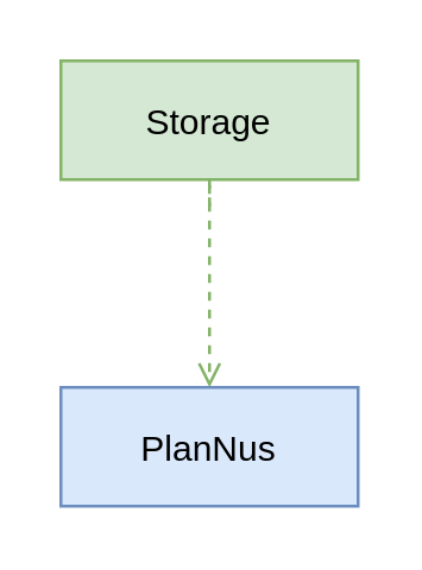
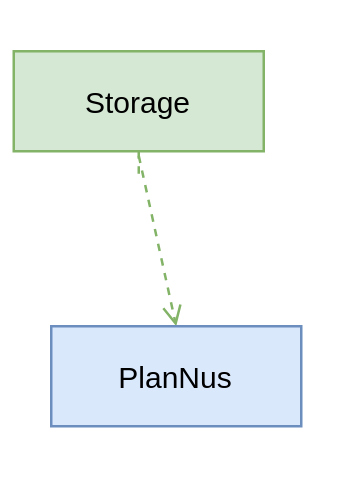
- <mxCell id="2" value="Storage" style="shape=umlLifeline;perimeter=lifelinePerimeter;container=1;collapsible=0;recursiveResize=0;rounded=0;shadow=0;strokeWidth=1;fillColor=#d5e8d4;strokeColor=#82b366;size=40;" parent="1" vertex="1"><mxGeometry x="20" y="20" width="100" height="50" as="geometry" /></mxCell>
+ <mxCell id="2" value="Storage" style="shape=umlLifeline;perimeter=lifelinePerimeter;container=1;collapsible=0;recursiveResize=0;rounded=0;shadow=0;strokeWidth=1;fillColor=#d5e8d4;strokeColor=#82b366;size=40;" parent="1" vertex="1"><mxGeometry x="5" y="20" width="100" height="50" as="geometry" /></mxCell>
